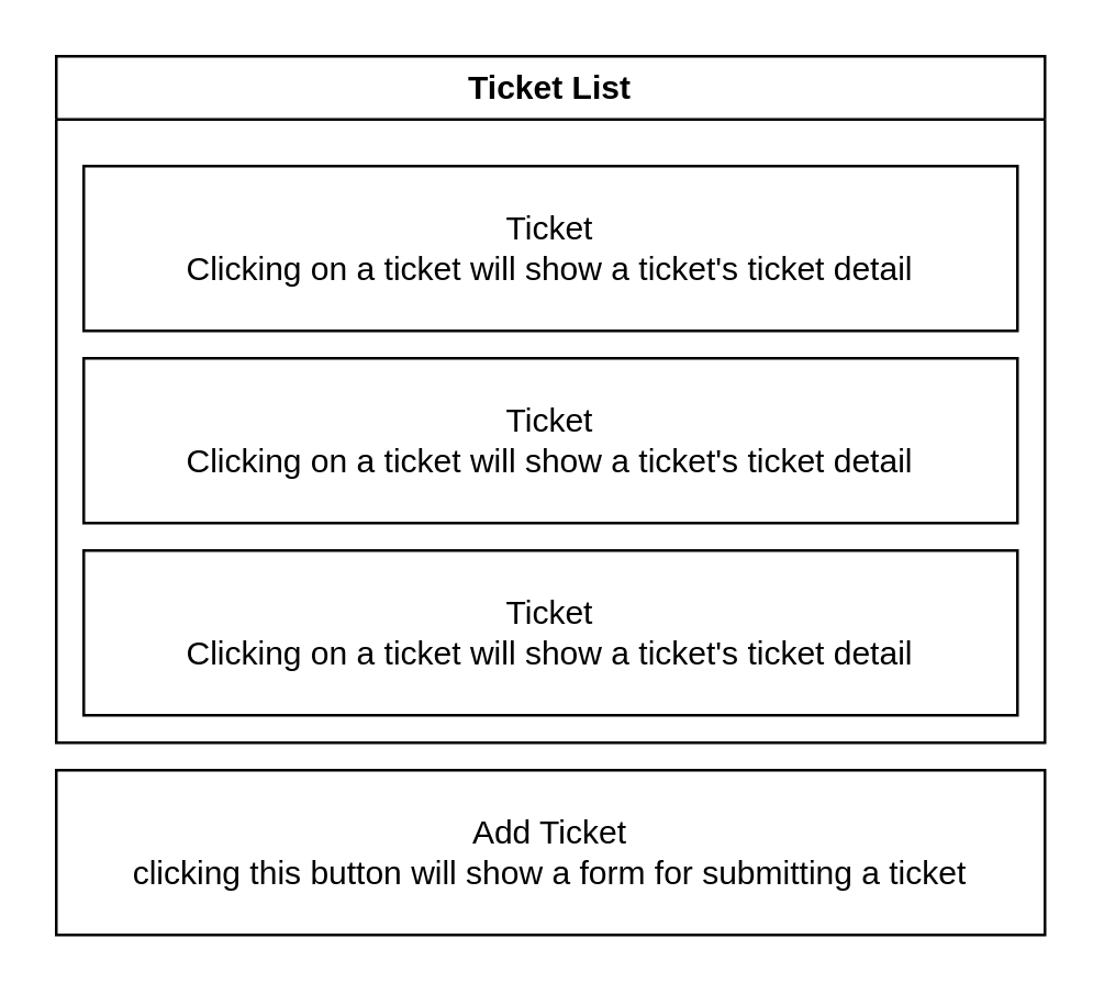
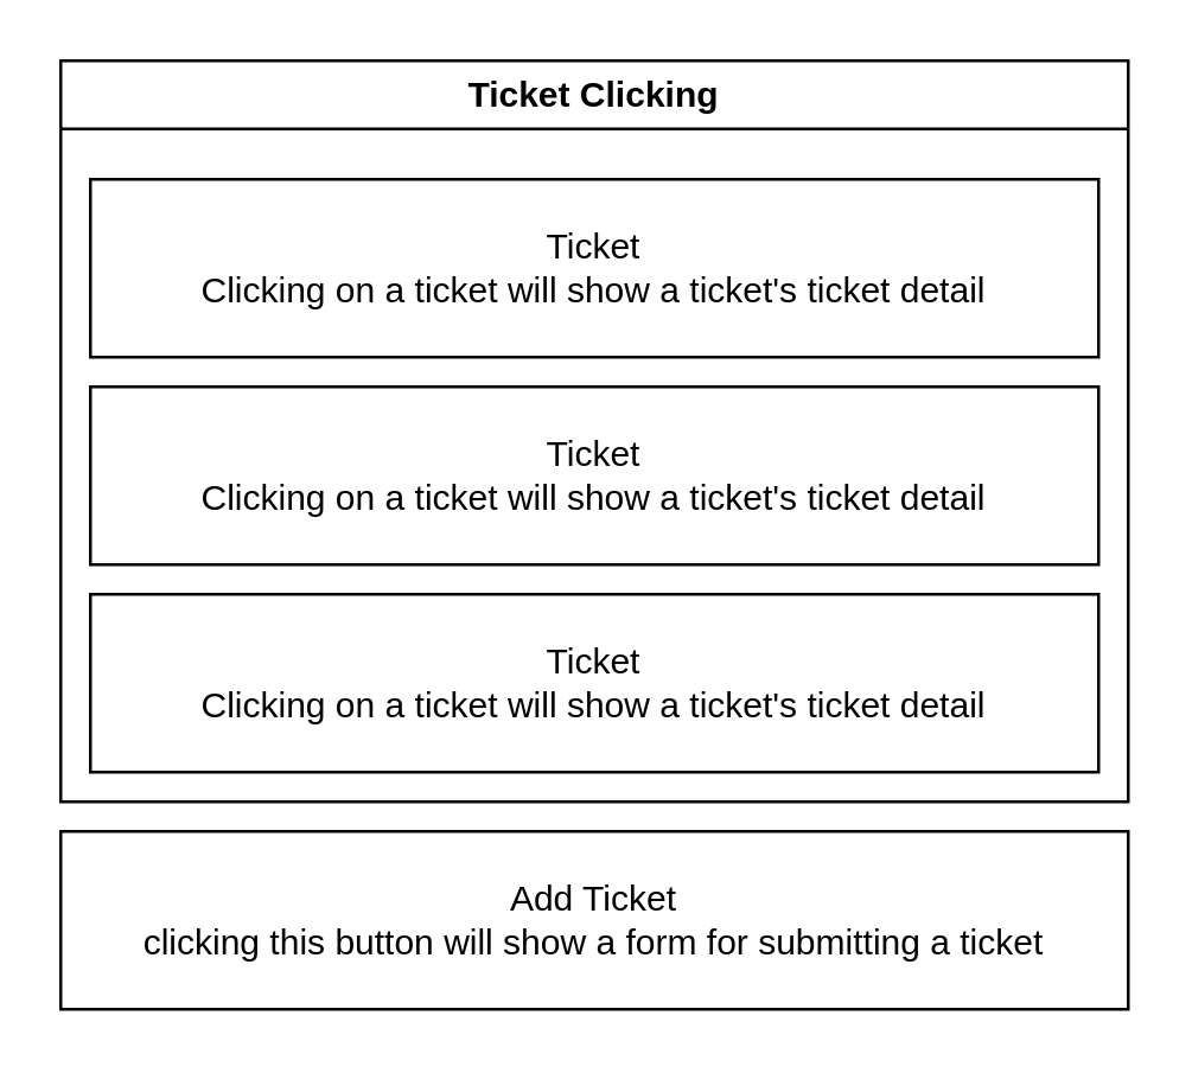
- <mxCell id="2" value="&lt;div&gt;Ticket List&lt;/div&gt;" style="swimlane;whiteSpace=wrap;html=1;" vertex="1" parent="1"><mxGeometry x="20" y="20" width="360" height="250" as="geometry" /></mxCell>
+ <mxCell id="2" value="&lt;div&gt;Ticket Clicking&lt;/div&gt;" style="swimlane;whiteSpace=wrap;html=1;" vertex="1" parent="1"><mxGeometry x="20" y="20" width="360" height="250" as="geometry" /></mxCell>
